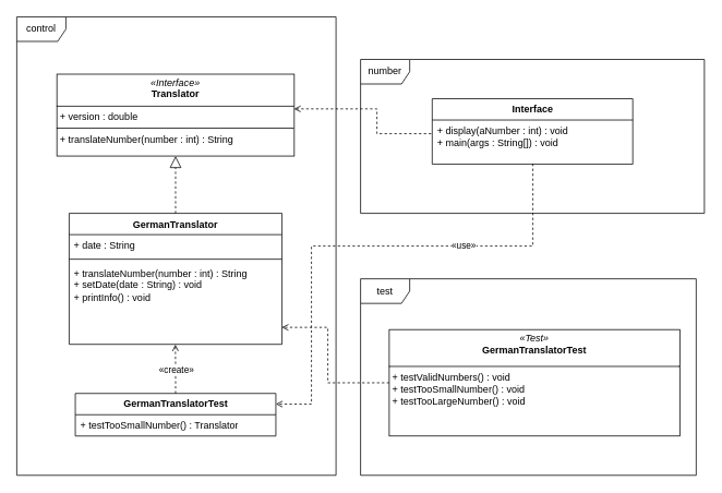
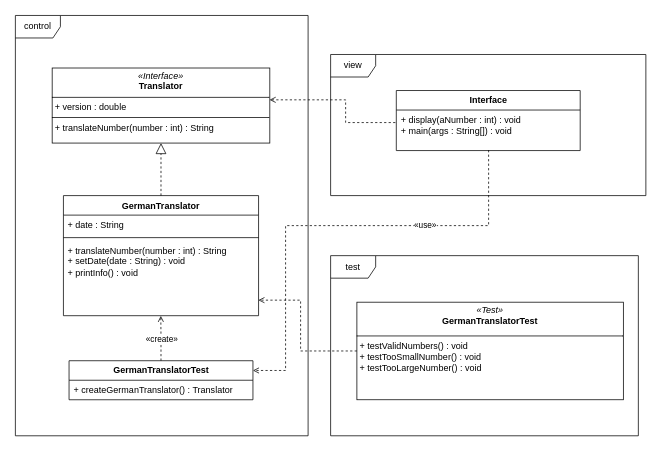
- <mxCell id="7" value="number" style="shape=umlFrame;whiteSpace=wrap;html=1;pointerEvents=0;" vertex="1" parent="1"><mxGeometry x="440" y="72" width="420" height="188" as="geometry" /></mxCell>
+ <mxCell id="7" value="view" style="shape=umlFrame;whiteSpace=wrap;html=1;pointerEvents=0;" vertex="1" parent="1"><mxGeometry x="440" y="72" width="420" height="188" as="geometry" /></mxCell>
- <mxCell id="10" value="+ testTooSmallNumber() : Translator" style="text;strokeColor=none;fillColor=none;align=left;verticalAlign=top;spacingLeft=4;spacingRight=4;overflow=hidden;rotatable=0;points=[[0,0.5],[1,0.5]];portConstraint=eastwest;whiteSpace=wrap;html=1;" vertex="1" parent="9"><mxGeometry y="26" width="245" height="26" as="geometry" /></mxCell>
+ <mxCell id="10" value="+ createGermanTranslator() : Translator" style="text;strokeColor=none;fillColor=none;align=left;verticalAlign=top;spacingLeft=4;spacingRight=4;overflow=hidden;rotatable=0;points=[[0,0.5],[1,0.5]];portConstraint=eastwest;whiteSpace=wrap;html=1;" vertex="1" parent="9"><mxGeometry y="26" width="245" height="26" as="geometry" /></mxCell>
